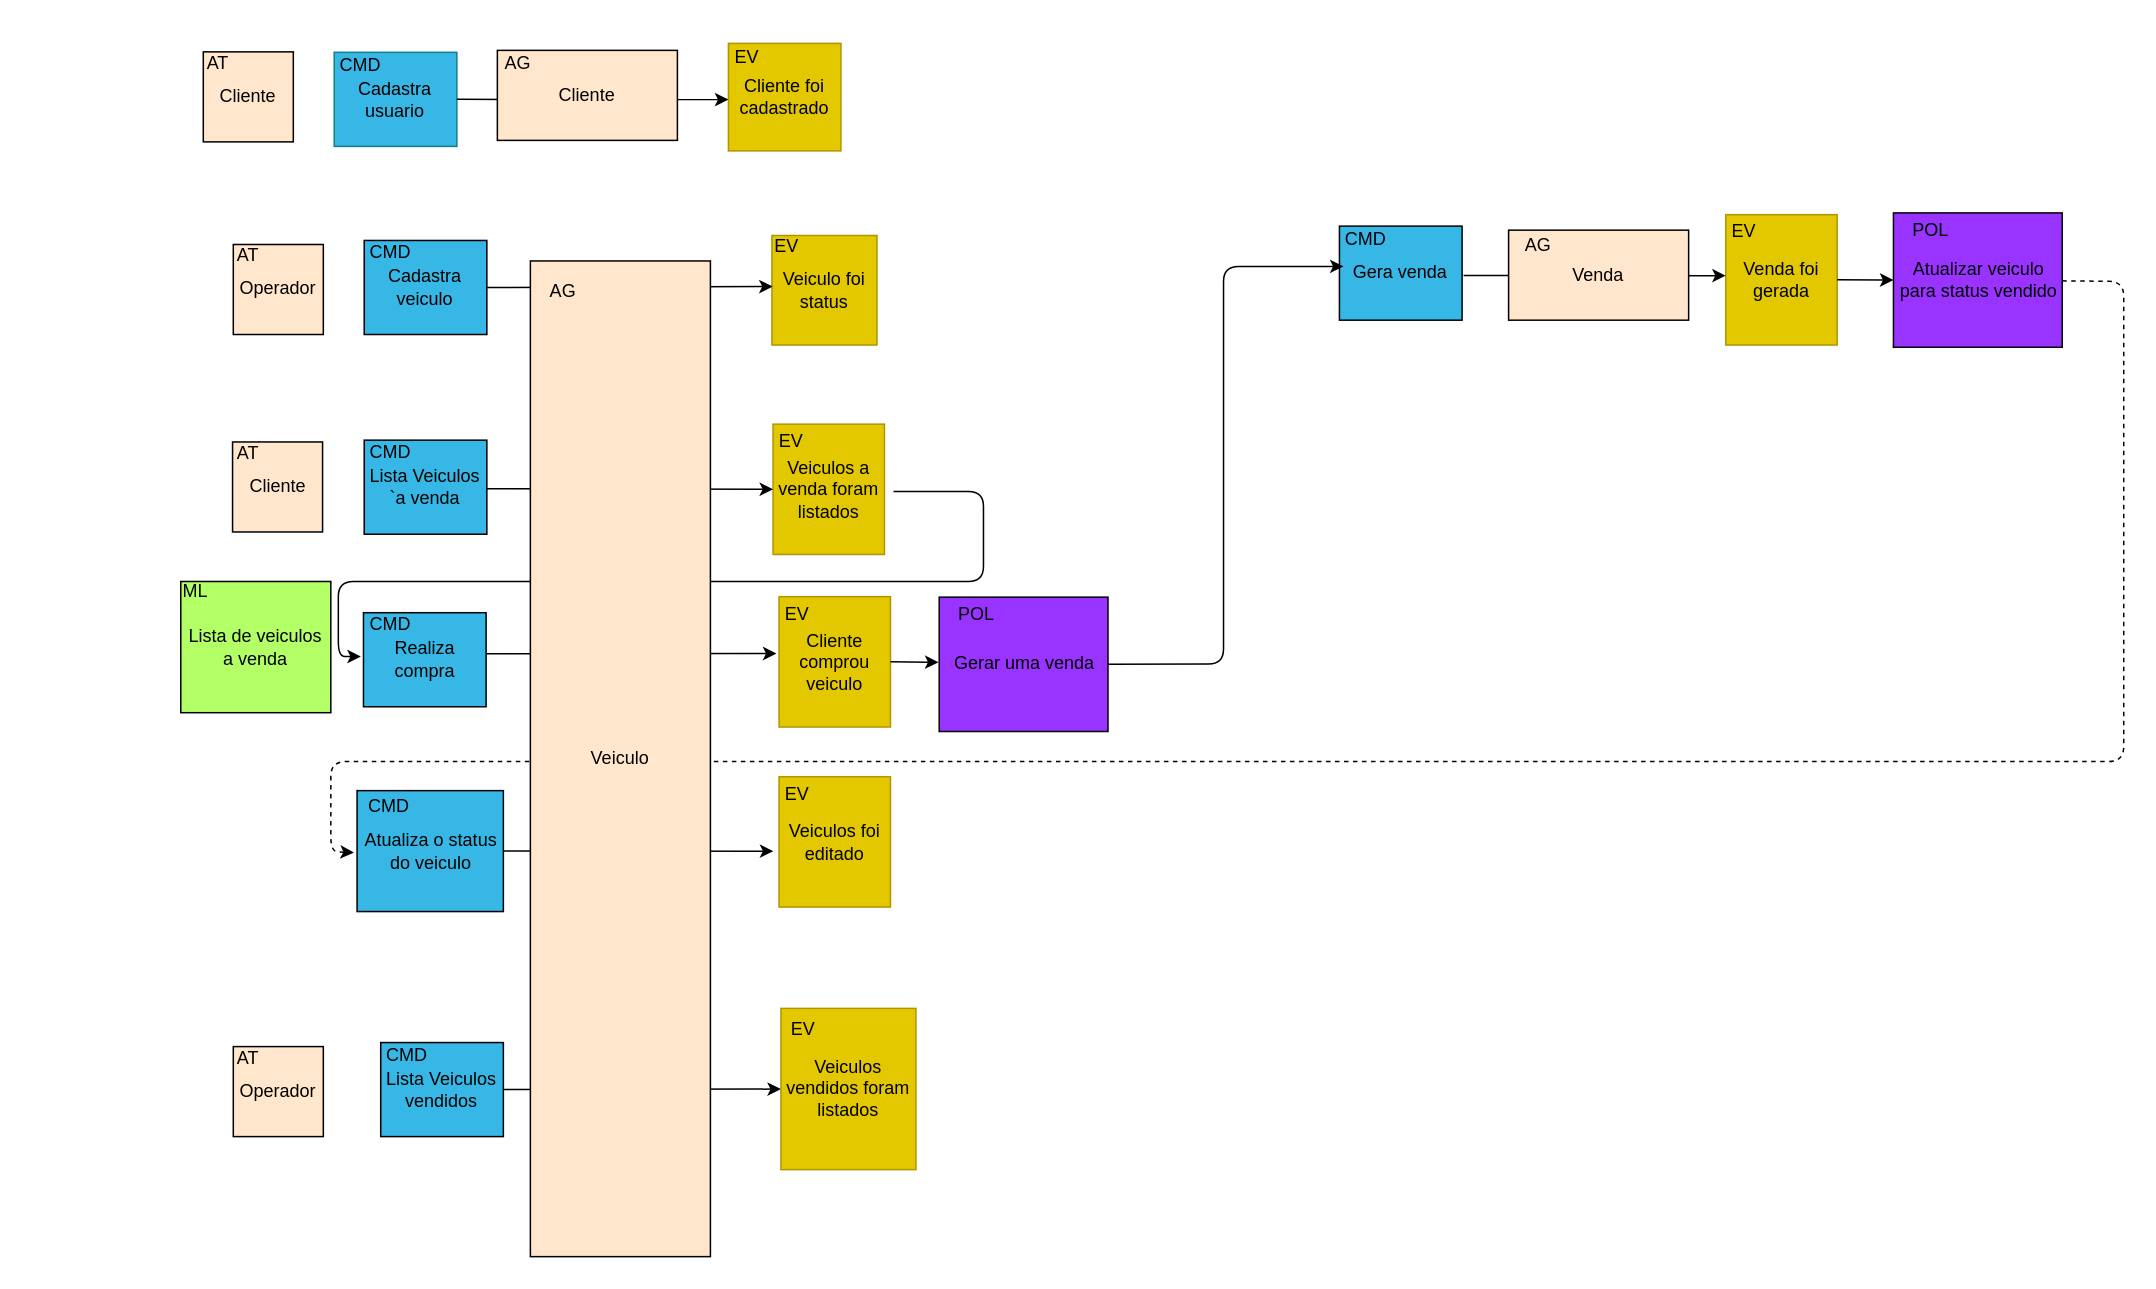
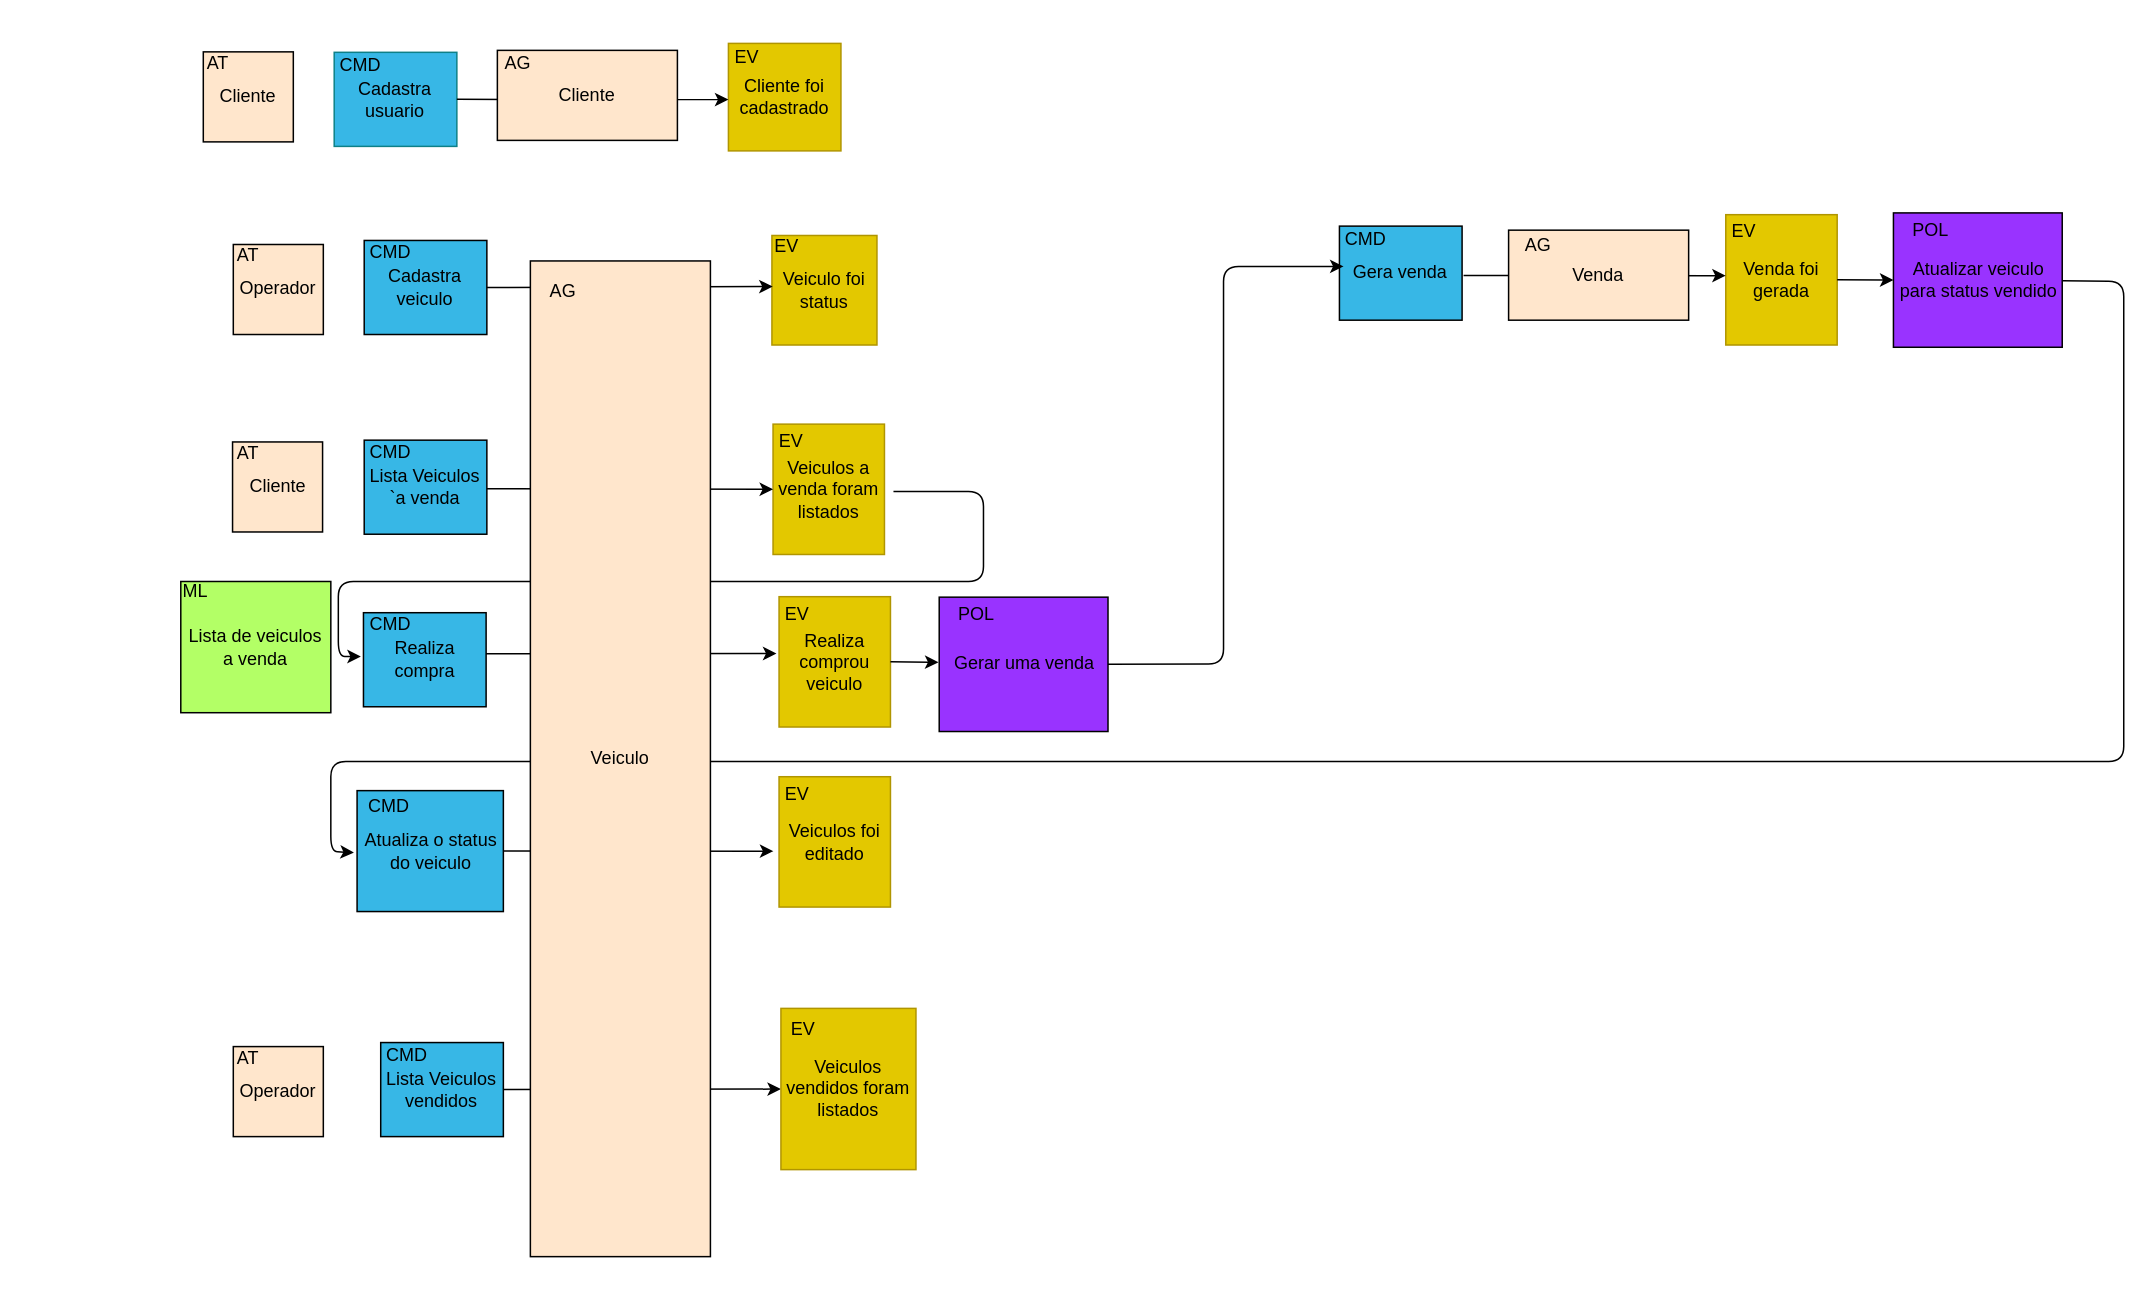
- <mxCell id="31" value="Cliente comprou veiculo" style="rounded=0;whiteSpace=wrap;html=1;fillColor=#e3c800;fontColor=#000000;strokeColor=#B09500;" parent="30" vertex="1"><mxGeometry x="24.75" y="10.134" width="74.25" height="86.866" as="geometry" /></mxCell>
+ <mxCell id="31" value="Realiza comprou veiculo" style="rounded=0;whiteSpace=wrap;html=1;fillColor=#e3c800;fontColor=#000000;strokeColor=#B09500;" parent="30" vertex="1"><mxGeometry x="24.75" y="10.134" width="74.25" height="86.866" as="geometry" /></mxCell>
- <mxCell id="4" style="edgeStyle=none;html=1;entryX=-0.022;entryY=0.512;entryDx=0;entryDy=0;entryPerimeter=0;dashed=1;" parent="1" source="40" target="79" edge="1"><mxGeometry relative="1" as="geometry"><mxPoint x="240" y="567" as="targetPoint" /><Array as="points"><mxPoint x="1415" y="187" /><mxPoint x="1415" y="507" /><mxPoint x="220" y="507" /><mxPoint x="220" y="567" /></Array></mxGeometry></mxCell>
+ <mxCell id="4" style="edgeStyle=none;html=1;entryX=-0.022;entryY=0.512;entryDx=0;entryDy=0;entryPerimeter=0;" parent="1" source="40" target="79" edge="1"><mxGeometry relative="1" as="geometry"><mxPoint x="240" y="567" as="targetPoint" /><Array as="points"><mxPoint x="1415" y="187" /><mxPoint x="1415" y="507" /><mxPoint x="220" y="507" /><mxPoint x="220" y="567" /></Array></mxGeometry></mxCell>
